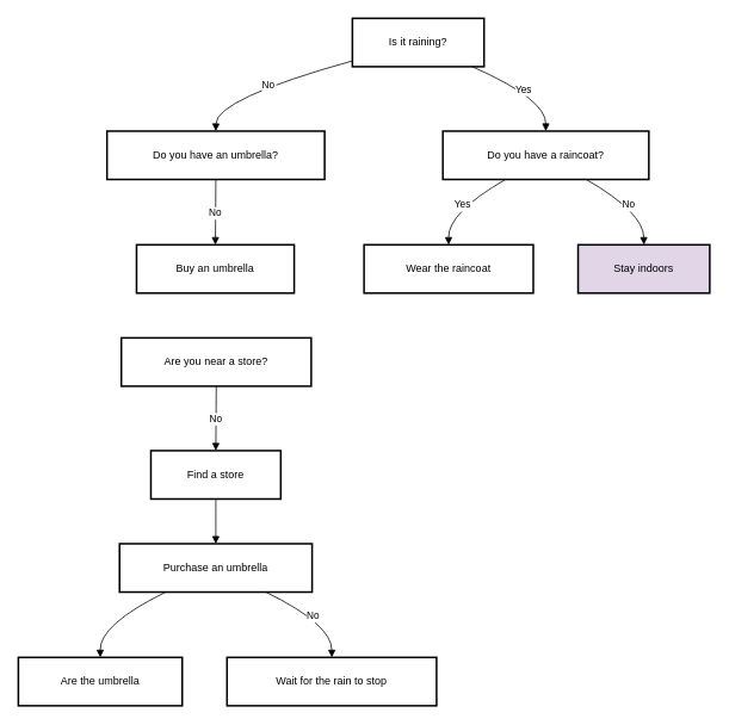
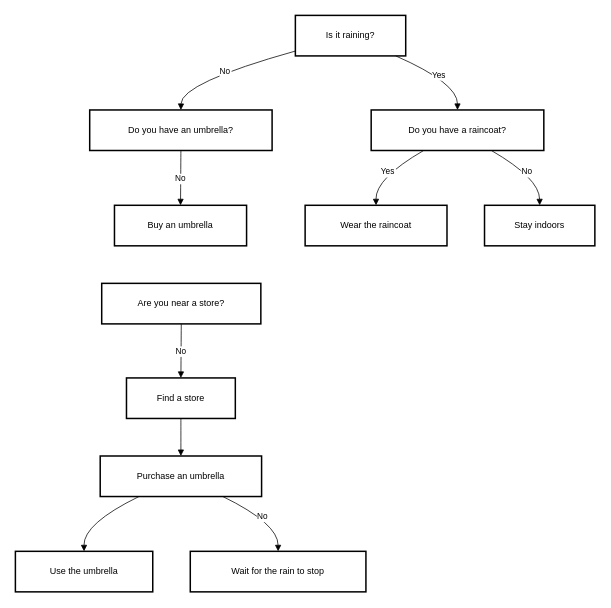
- <mxCell id="12" value="Stay indoors" style="whiteSpace=wrap;strokeWidth=2;fillColor=#e1d5e7;" vertex="1" parent="1"><mxGeometry x="645" y="273" width="147" height="54" as="geometry" /></mxCell>
+ <mxCell id="12" value="Stay indoors" style="whiteSpace=wrap;strokeWidth=2;" vertex="1" parent="1"><mxGeometry x="645" y="273" width="147" height="54" as="geometry" /></mxCell>
- <mxCell id="8" value="Are the umbrella" style="whiteSpace=wrap;strokeWidth=2;" vertex="1" parent="1"><mxGeometry x="20" y="734" width="183" height="54" as="geometry" /></mxCell>
+ <mxCell id="8" value="Use the umbrella" style="whiteSpace=wrap;strokeWidth=2;" vertex="1" parent="1"><mxGeometry x="20" y="734" width="183" height="54" as="geometry" /></mxCell>
